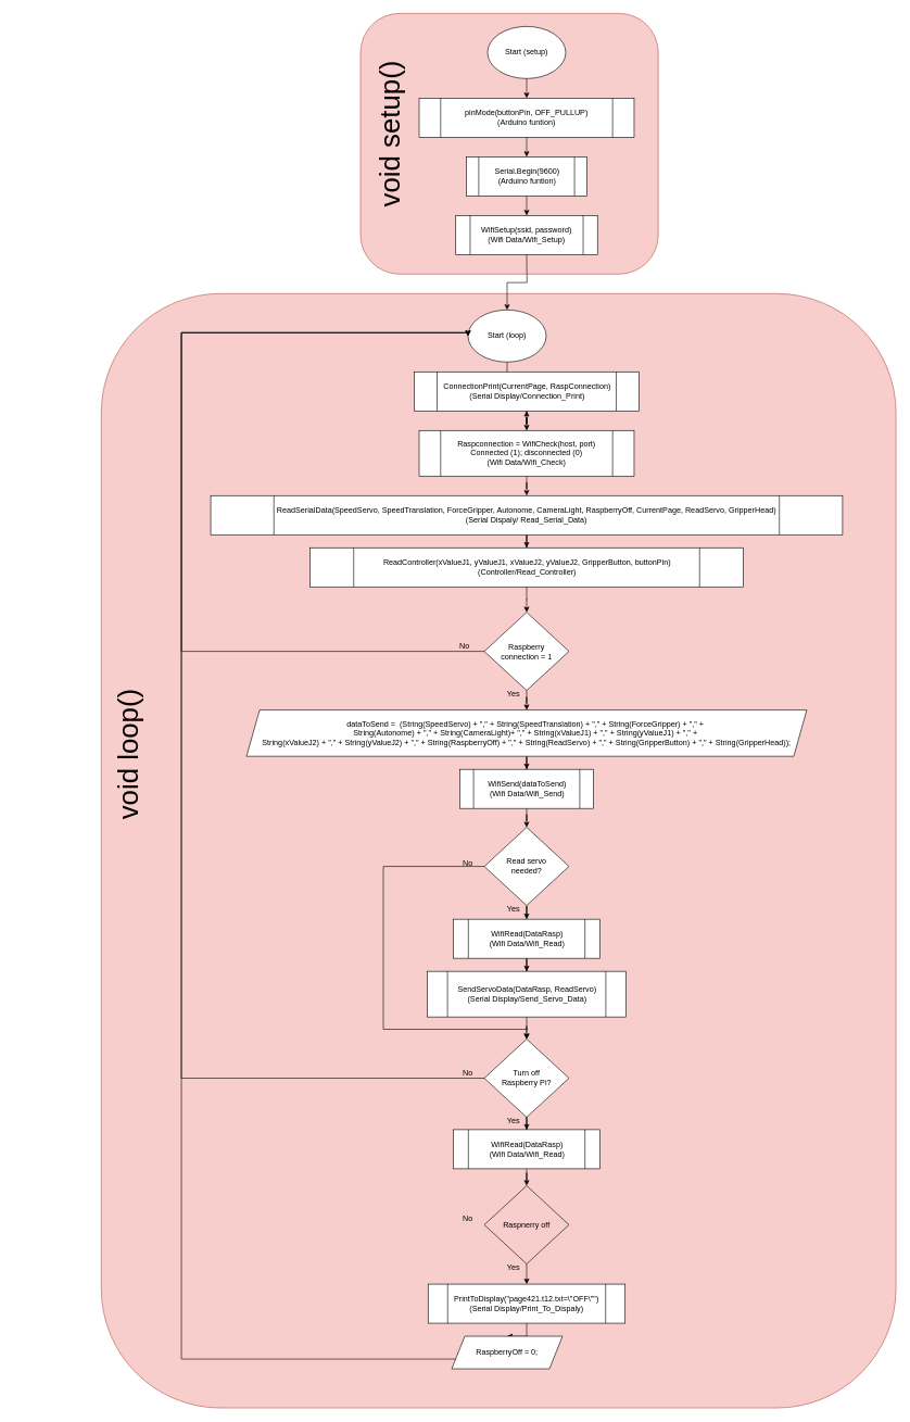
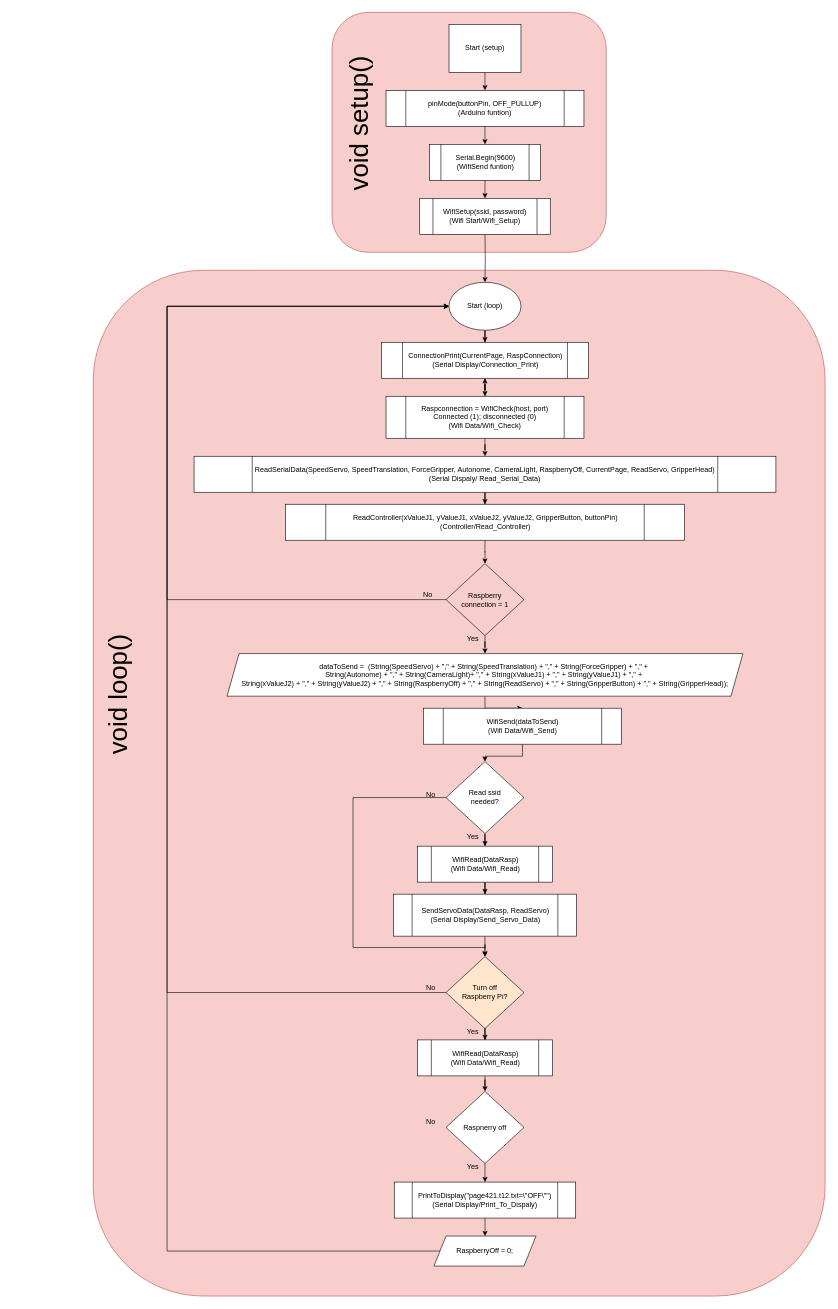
- <mxCell id="5" value="Start (setup)" style="ellipse;whiteSpace=wrap;html=1;" vertex="1" parent="1"><mxGeometry x="748" y="40" width="120" height="80" as="geometry" /></mxCell>
+ <mxCell id="5" value="Start (setup)" style="whiteSpace=wrap;html=1;rounded=0;" vertex="1" parent="1"><mxGeometry x="748" y="40" width="120" height="80" as="geometry" /></mxCell>
- <mxCell id="31" value="&lt;p style=&quot;line-height: 120%;&quot;&gt;&lt;/p&gt;&lt;div style=&quot;line-height: 120%; white-space: pre;&quot;&gt;&lt;span style=&quot;background-color: rgb(255, 255, 255);&quot;&gt;Serial.Begin(9600)&lt;/span&gt;&lt;/div&gt;&lt;div style=&quot;line-height: 120%; white-space: pre;&quot;&gt;&lt;span style=&quot;background-color: rgb(255, 255, 255);&quot;&gt;(Arduino funtion)&lt;/span&gt;&lt;span style=&quot;background-color: rgb(255, 255, 255);&quot;&gt;&lt;br&gt;&lt;/span&gt;&lt;/div&gt;&lt;p&gt;&lt;/p&gt;" style="shape=process;whiteSpace=wrap;html=1;backgroundOutline=1;" vertex="1" parent="1"><mxGeometry x="715.5" y="240" width="185" height="60" as="geometry" /></mxCell>
+ <mxCell id="31" value="&lt;p style=&quot;line-height: 120%;&quot;&gt;&lt;/p&gt;&lt;div style=&quot;line-height: 120%; white-space: pre;&quot;&gt;&lt;span style=&quot;background-color: rgb(255, 255, 255);&quot;&gt;Serial.Begin(9600)&lt;/span&gt;&lt;/div&gt;&lt;div style=&quot;line-height: 120%; white-space: pre;&quot;&gt;&lt;span style=&quot;background-color: rgb(255, 255, 255);&quot;&gt;(WifiSend funtion)&lt;/span&gt;&lt;span style=&quot;background-color: rgb(255, 255, 255);&quot;&gt;&lt;br&gt;&lt;/span&gt;&lt;/div&gt;&lt;p&gt;&lt;/p&gt;" style="shape=process;whiteSpace=wrap;html=1;backgroundOutline=1;" vertex="1" parent="1"><mxGeometry x="715.5" y="240" width="185" height="60" as="geometry" /></mxCell>
- <mxCell id="32" value="&lt;p style=&quot;line-height: 120%;&quot;&gt;&lt;/p&gt;&lt;div style=&quot;line-height: 120%; white-space: pre;&quot;&gt;&lt;span style=&quot;background-color: rgb(255, 255, 255);&quot;&gt;WifiSetup(ssid, password)&lt;/span&gt;&lt;/div&gt;&lt;div style=&quot;line-height: 120%; white-space: pre;&quot;&gt;&lt;span style=&quot;background-color: rgb(255, 255, 255);&quot;&gt;(Wifi Data/Wifi_Setup)&lt;/span&gt;&lt;/div&gt;&lt;p&gt;&lt;/p&gt;" style="shape=process;whiteSpace=wrap;html=1;backgroundOutline=1;" vertex="1" parent="1"><mxGeometry x="699.25" y="330" width="217.5" height="60" as="geometry" /></mxCell>
+ <mxCell id="32" value="&lt;p style=&quot;line-height: 120%;&quot;&gt;&lt;/p&gt;&lt;div style=&quot;line-height: 120%; white-space: pre;&quot;&gt;&lt;span style=&quot;background-color: rgb(255, 255, 255);&quot;&gt;WifiSetup(ssid, password)&lt;/span&gt;&lt;/div&gt;&lt;div style=&quot;line-height: 120%; white-space: pre;&quot;&gt;&lt;span style=&quot;background-color: rgb(255, 255, 255);&quot;&gt;(Wifi Start/Wifi_Setup)&lt;/span&gt;&lt;/div&gt;&lt;p&gt;&lt;/p&gt;" style="shape=process;whiteSpace=wrap;html=1;backgroundOutline=1;" vertex="1" parent="1"><mxGeometry x="699.25" y="330" width="217.5" height="60" as="geometry" /></mxCell>
- <mxCell id="11" value="Start (loop)" style="ellipse;whiteSpace=wrap;html=1;" vertex="1" parent="1"><mxGeometry x="718" y="475" width="120" height="80" as="geometry" /></mxCell>
+ <mxCell id="11" value="Start (loop)" style="ellipse;whiteSpace=wrap;html=1;" vertex="1" parent="1"><mxGeometry x="748" y="470" width="120" height="80" as="geometry" /></mxCell>
- <mxCell id="14" value="Raspberry &lt;br&gt;connection = 1" style="rhombus;whiteSpace=wrap;html=1;" vertex="1" parent="1"><mxGeometry x="743" y="939" width="130" height="120" as="geometry" /></mxCell>
+ <mxCell id="14" value="Raspberry &lt;br&gt;connection = 1" style="rhombus;whiteSpace=wrap;html=1;fillColor=#f8cecc;" vertex="1" parent="1"><mxGeometry x="743" y="939" width="130" height="120" as="geometry" /></mxCell>
- <mxCell id="43" value="&lt;p style=&quot;line-height: 120%;&quot;&gt;&lt;/p&gt;&lt;div style=&quot;line-height: 120%; white-space: pre;&quot;&gt;&lt;span style=&quot;background-color: rgb(255, 255, 255);&quot;&gt;WifiSend(dataToSend)&lt;/span&gt;&lt;/div&gt;&lt;div style=&quot;line-height: 120%; white-space: pre;&quot;&gt;&lt;span style=&quot;background-color: rgb(255, 255, 255);&quot;&gt;(Wifi Data/Wifi_Send)&lt;/span&gt;&lt;/div&gt;&lt;p&gt;&lt;/p&gt;" style="shape=process;whiteSpace=wrap;html=1;backgroundOutline=1;" vertex="1" parent="1"><mxGeometry x="705.5" y="1180" width="205" height="60" as="geometry" /></mxCell>
+ <mxCell id="43" value="&lt;p style=&quot;line-height: 120%;&quot;&gt;&lt;/p&gt;&lt;div style=&quot;line-height: 120%; white-space: pre;&quot;&gt;&lt;span style=&quot;background-color: rgb(255, 255, 255);&quot;&gt;WifiSend(dataToSend)&lt;/span&gt;&lt;/div&gt;&lt;div style=&quot;line-height: 120%; white-space: pre;&quot;&gt;&lt;span style=&quot;background-color: rgb(255, 255, 255);&quot;&gt;(Wifi Data/Wifi_Send)&lt;/span&gt;&lt;/div&gt;&lt;p&gt;&lt;/p&gt;" style="shape=process;whiteSpace=wrap;html=1;backgroundOutline=1;" vertex="1" parent="1"><mxGeometry x="705.5" y="1180" width="330" height="60" as="geometry" /></mxCell>
- <mxCell id="18" value="Read servo &lt;br&gt;needed?" style="rhombus;whiteSpace=wrap;html=1;" vertex="1" parent="1"><mxGeometry x="743" y="1269" width="130" height="120" as="geometry" /></mxCell>
+ <mxCell id="18" value="Read ssid &lt;br&gt;needed?" style="rhombus;whiteSpace=wrap;html=1;" vertex="1" parent="1"><mxGeometry x="743" y="1269" width="130" height="120" as="geometry" /></mxCell>
- <mxCell id="22" value="Turn off &lt;br&gt;Raspberry Pi?" style="rhombus;whiteSpace=wrap;html=1;" vertex="1" parent="1"><mxGeometry x="743" y="1594" width="130" height="120" as="geometry" /></mxCell>
+ <mxCell id="22" value="Turn off &lt;br&gt;Raspberry Pi?" style="rhombus;whiteSpace=wrap;html=1;fillColor=#ffe6cc;" vertex="1" parent="1"><mxGeometry x="743" y="1594" width="130" height="120" as="geometry" /></mxCell>
- <mxCell id="25" value="Raspnerry off" style="rhombus;whiteSpace=wrap;html=1;fillColor=#f8cecc;" vertex="1" parent="1"><mxGeometry x="743" y="1819" width="130" height="120" as="geometry" /></mxCell>
+ <mxCell id="25" value="Raspnerry off" style="rhombus;whiteSpace=wrap;html=1;" vertex="1" parent="1"><mxGeometry x="743" y="1819" width="130" height="120" as="geometry" /></mxCell>
- <mxCell id="53" value="RaspberryOff = 0;" style="shape=parallelogram;perimeter=parallelogramPerimeter;whiteSpace=wrap;html=1;fixedSize=1;" vertex="1" parent="1"><mxGeometry x="693" y="2050" width="170" height="50" as="geometry" /></mxCell>
+ <mxCell id="53" value="RaspberryOff = 0;" style="shape=parallelogram;perimeter=parallelogramPerimeter;whiteSpace=wrap;html=1;fixedSize=1;" vertex="1" parent="1"><mxGeometry x="723" y="2060" width="170" height="50" as="geometry" /></mxCell>
